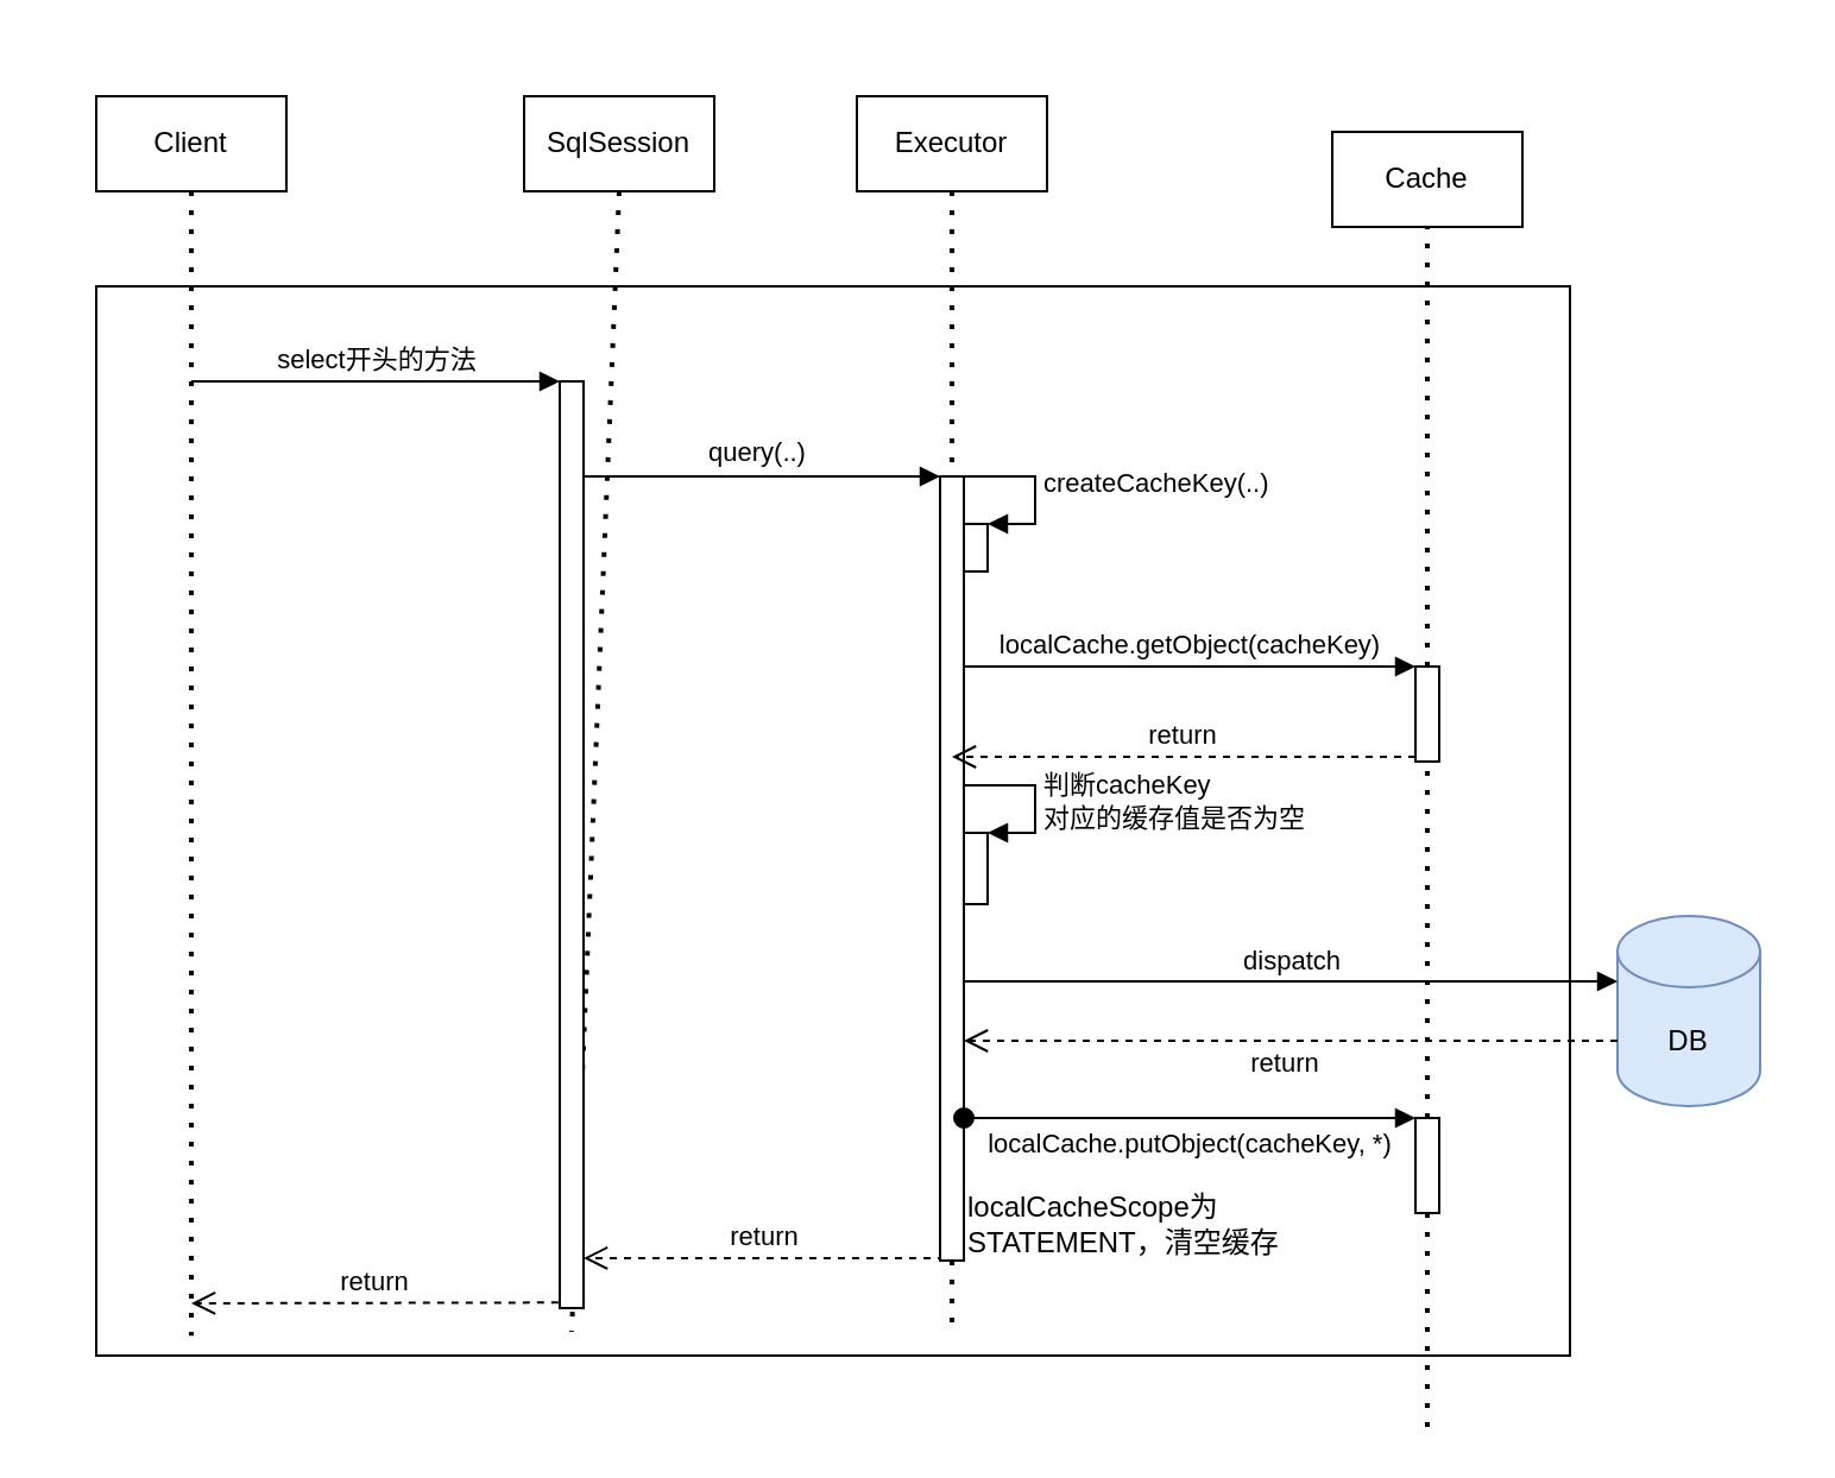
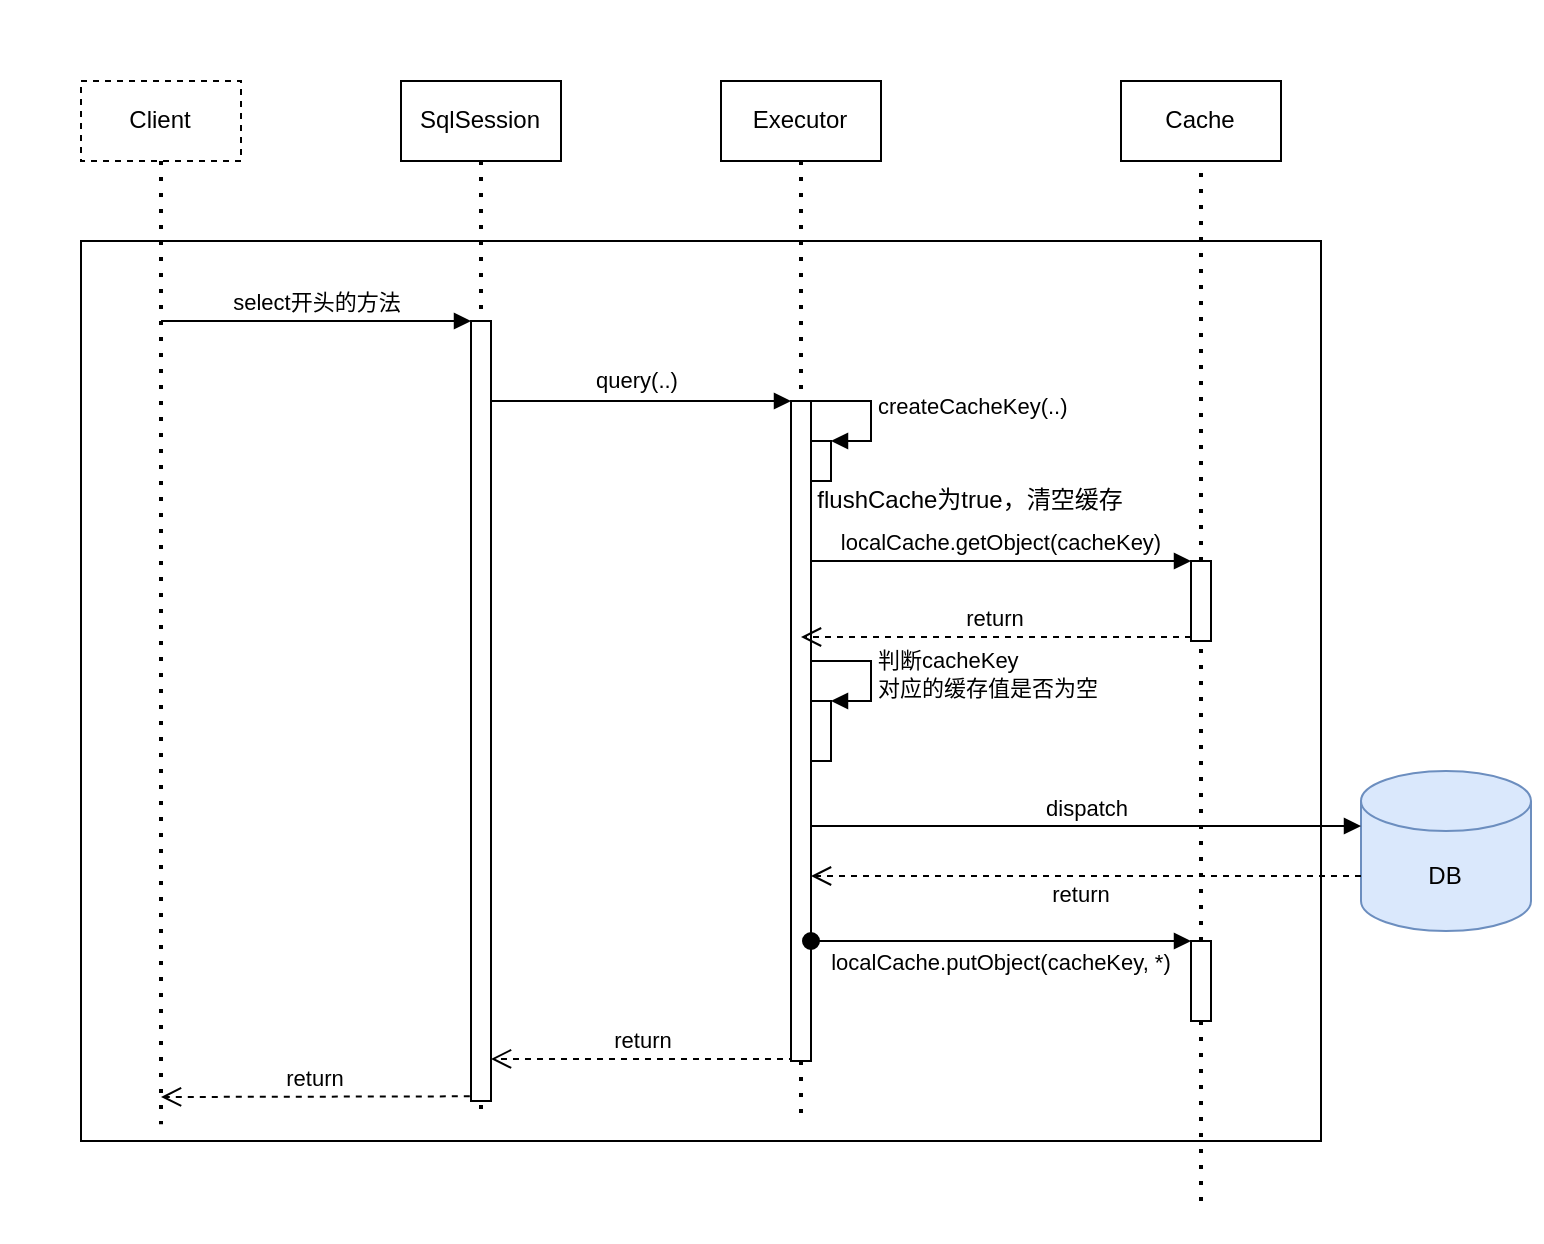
- <mxCell id="3" value="Client" style="rounded=0;whiteSpace=wrap;html=1;" parent="1" vertex="1"><mxGeometry x="40" y="40" width="80" height="40" as="geometry" /></mxCell>
+ <mxCell id="3" value="Client" style="rounded=0;whiteSpace=wrap;html=1;dashed=1;" parent="1" vertex="1"><mxGeometry x="40" y="40" width="80" height="40" as="geometry" /></mxCell>
- <mxCell id="5" value="SqlSession" style="rounded=0;whiteSpace=wrap;html=1;" parent="1" vertex="1"><mxGeometry x="220" y="40" width="80" height="40" as="geometry" /></mxCell>
+ <mxCell id="5" value="SqlSession" style="rounded=0;whiteSpace=wrap;html=1;" parent="1" vertex="1"><mxGeometry x="200" y="40" width="80" height="40" as="geometry" /></mxCell>
- <mxCell id="4" value="Cache" style="rounded=0;whiteSpace=wrap;html=1;" parent="1" vertex="1"><mxGeometry x="560" y="55" width="80" height="40" as="geometry" /></mxCell>
+ <mxCell id="4" value="Cache" style="rounded=0;whiteSpace=wrap;html=1;" parent="1" vertex="1"><mxGeometry x="560" y="40" width="80" height="40" as="geometry" /></mxCell>
+ <mxCell id="33" value="flushCache为true，清空缓存" style="text;html=1;strokeColor=none;fillColor=none;align=center;verticalAlign=middle;whiteSpace=wrap;rounded=0;" parent="1" vertex="1"><mxGeometry x="405" y="240" width="160" height="20" as="geometry" /></mxCell>
- <mxCell id="22" value="DB" style="shape=cylinder3;whiteSpace=wrap;html=1;boundedLbl=1;backgroundOutline=1;size=15;fillColor=#dae8fc;strokeColor=#6c8ebf;" parent="1" vertex="1"><mxGeometry x="680" y="385" width="60" height="80" as="geometry" /></mxCell>
+ <mxCell id="22" value="DB" style="shape=cylinder3;whiteSpace=wrap;html=1;boundedLbl=1;backgroundOutline=1;size=15;fillColor=#dae8fc;strokeColor=#6c8ebf;" parent="1" vertex="1"><mxGeometry x="680" y="385" width="85" height="80" as="geometry" /></mxCell>
- <mxCell id="34" value="localCacheScope为STATEMENT，清空缓存" style="text;html=1;strokeColor=none;fillColor=none;align=left;verticalAlign=middle;whiteSpace=wrap;rounded=0;" parent="1" vertex="1"><mxGeometry x="405" y="500" width="135" height="30" as="geometry" /></mxCell>
